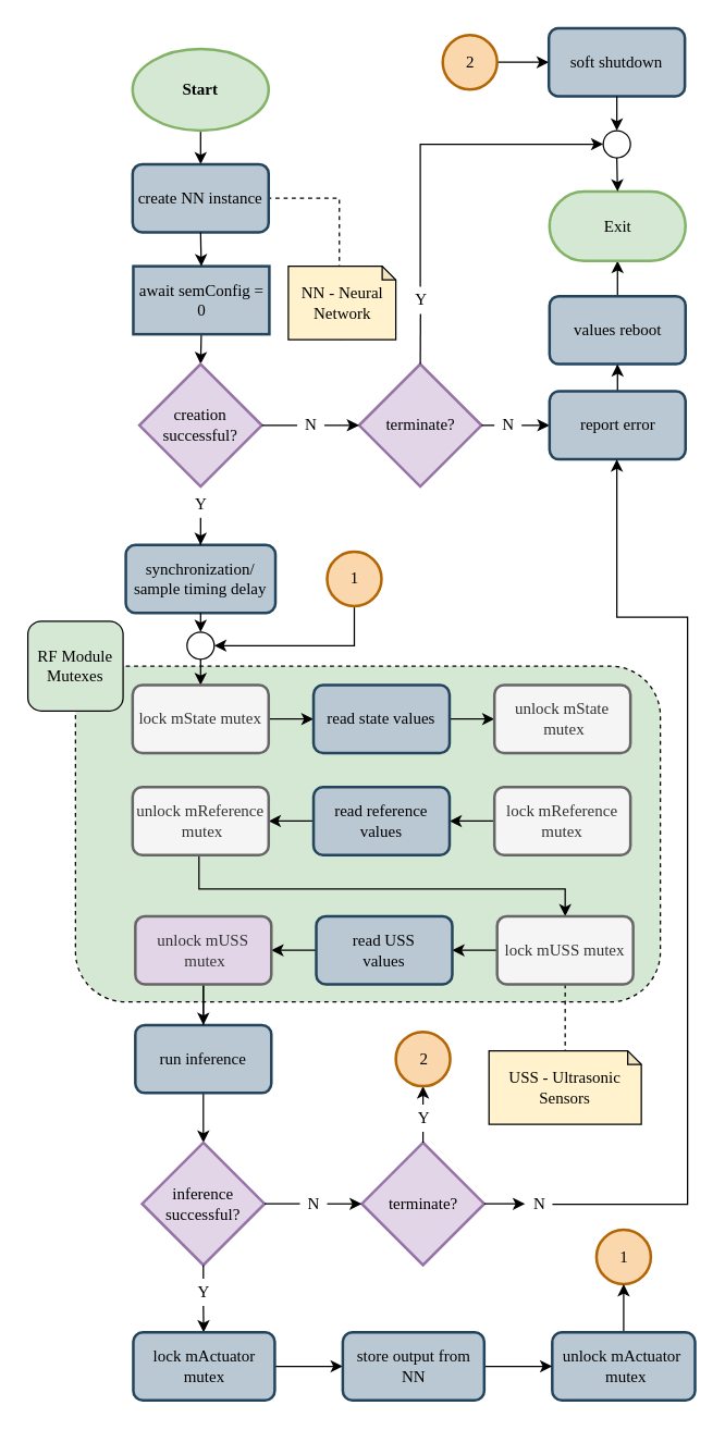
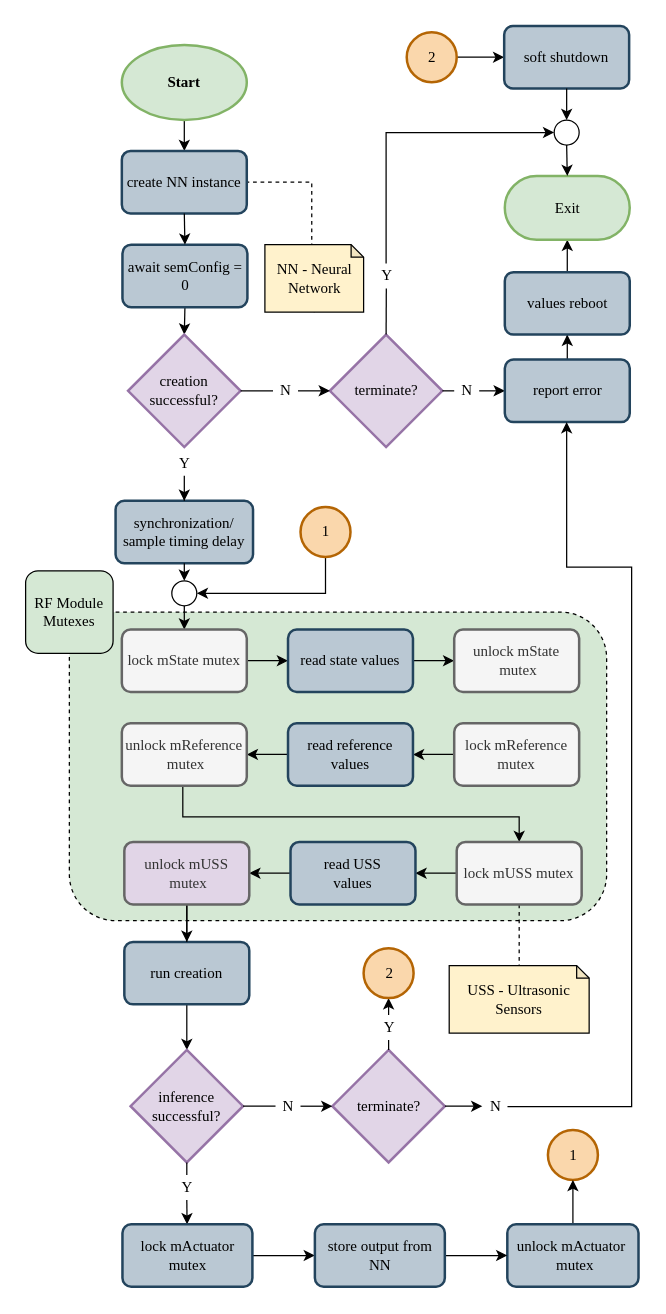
- <mxCell id="76" value="await semConfig = 0" style="whiteSpace=wrap;html=1;absoluteArcSize=1;arcSize=14;strokeWidth=2;fillColor=#bac8d3;strokeColor=#23445d;fontFamily=Consolas;rounded=0;" vertex="1" parent="1"><mxGeometry x="97.5" y="195" width="100" height="50" as="geometry" /></mxCell>
+ <mxCell id="76" value="await semConfig = 0" style="rounded=1;whiteSpace=wrap;html=1;absoluteArcSize=1;arcSize=14;strokeWidth=2;fillColor=#bac8d3;strokeColor=#23445d;fontFamily=Consolas;" vertex="1" parent="1"><mxGeometry x="97.5" y="195" width="100" height="50" as="geometry" /></mxCell>
- <mxCell id="53" value="run inference" style="rounded=1;whiteSpace=wrap;html=1;absoluteArcSize=1;arcSize=14;strokeWidth=2;fillColor=#BAC8D3;strokeColor=#23445d;fontFamily=Consolas;" parent="1" vertex="1"><mxGeometry x="99" y="753" width="100" height="50" as="geometry" /></mxCell>
+ <mxCell id="53" value="run creation" style="rounded=1;whiteSpace=wrap;html=1;absoluteArcSize=1;arcSize=14;strokeWidth=2;fillColor=#BAC8D3;strokeColor=#23445d;fontFamily=Consolas;" parent="1" vertex="1"><mxGeometry x="99" y="753" width="100" height="50" as="geometry" /></mxCell>
